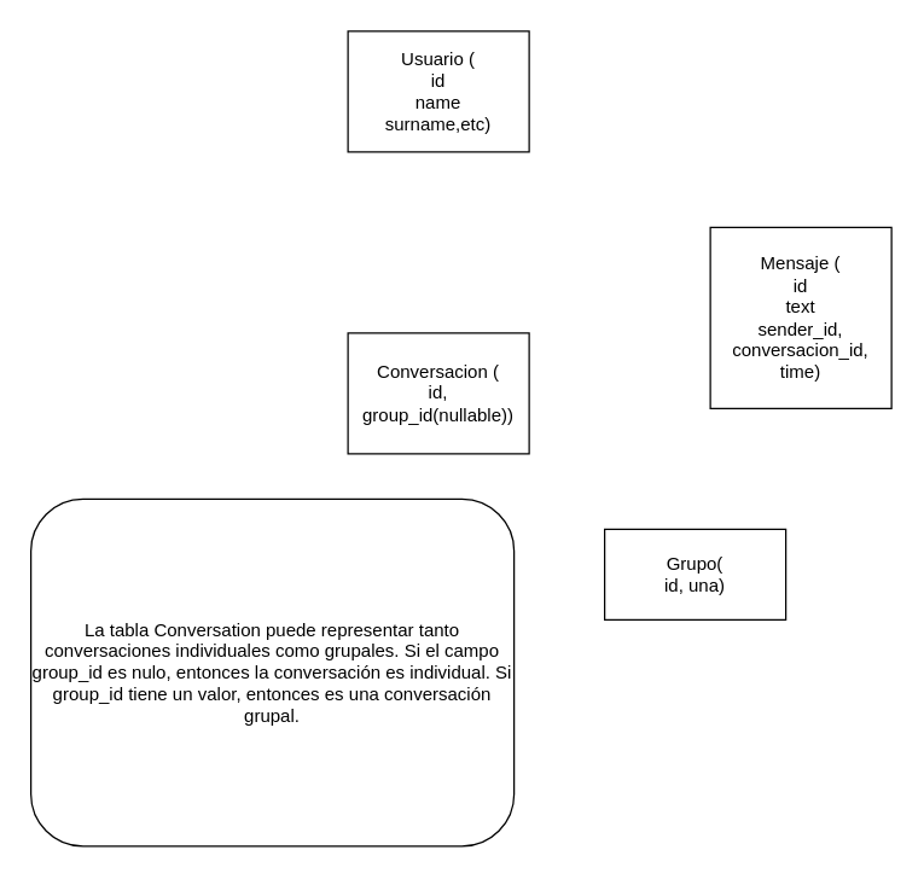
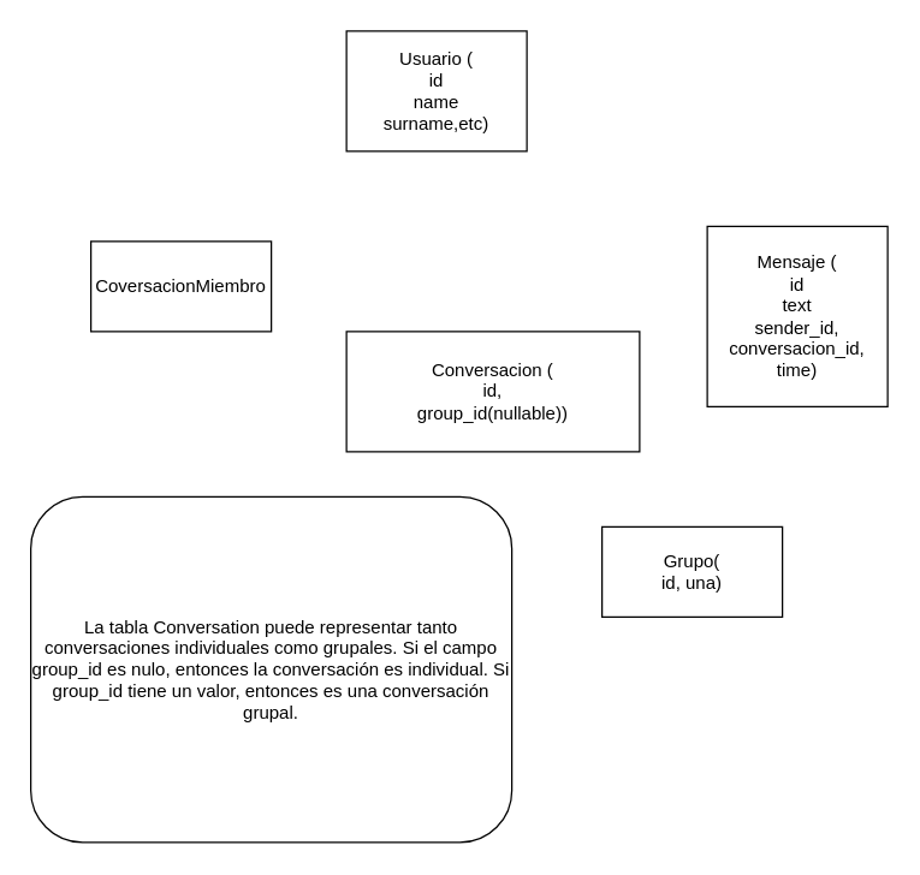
+ <mxCell id="4" value="CoversacionMiembro" style="rounded=0;whiteSpace=wrap;html=1;" vertex="1" parent="1"><mxGeometry x="60" y="160" width="120" height="60" as="geometry" /></mxCell>
- <mxCell id="3" value="Conversacion (&lt;br&gt;id,&lt;br&gt;group_id(nullable))" style="rounded=0;whiteSpace=wrap;html=1;" vertex="1" parent="1"><mxGeometry x="230" y="220" width="120" height="80" as="geometry" /></mxCell>
+ <mxCell id="3" value="Conversacion (&lt;br&gt;id,&lt;br&gt;group_id(nullable))" style="rounded=0;whiteSpace=wrap;html=1;" vertex="1" parent="1"><mxGeometry x="230" y="220" width="195" height="80" as="geometry" /></mxCell>
